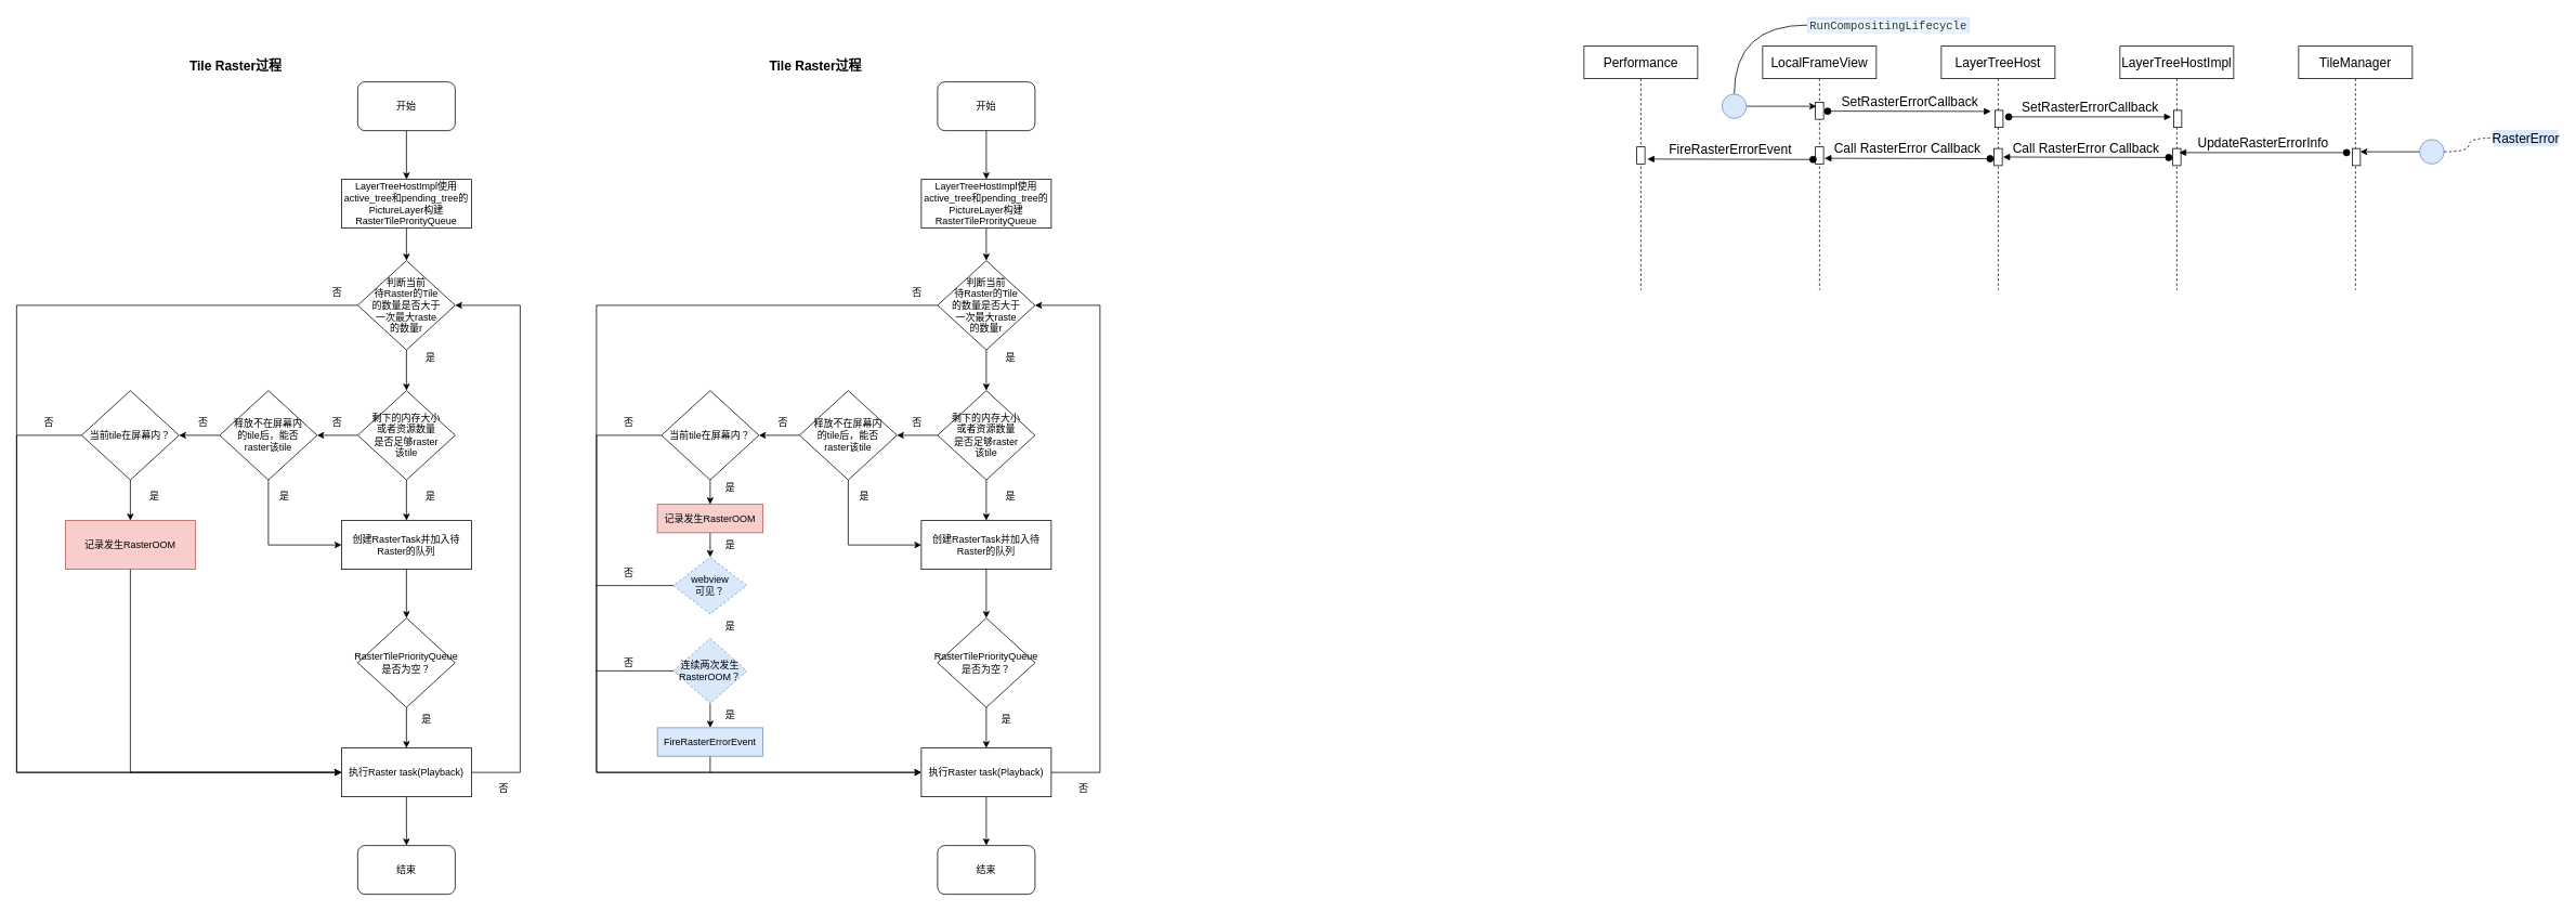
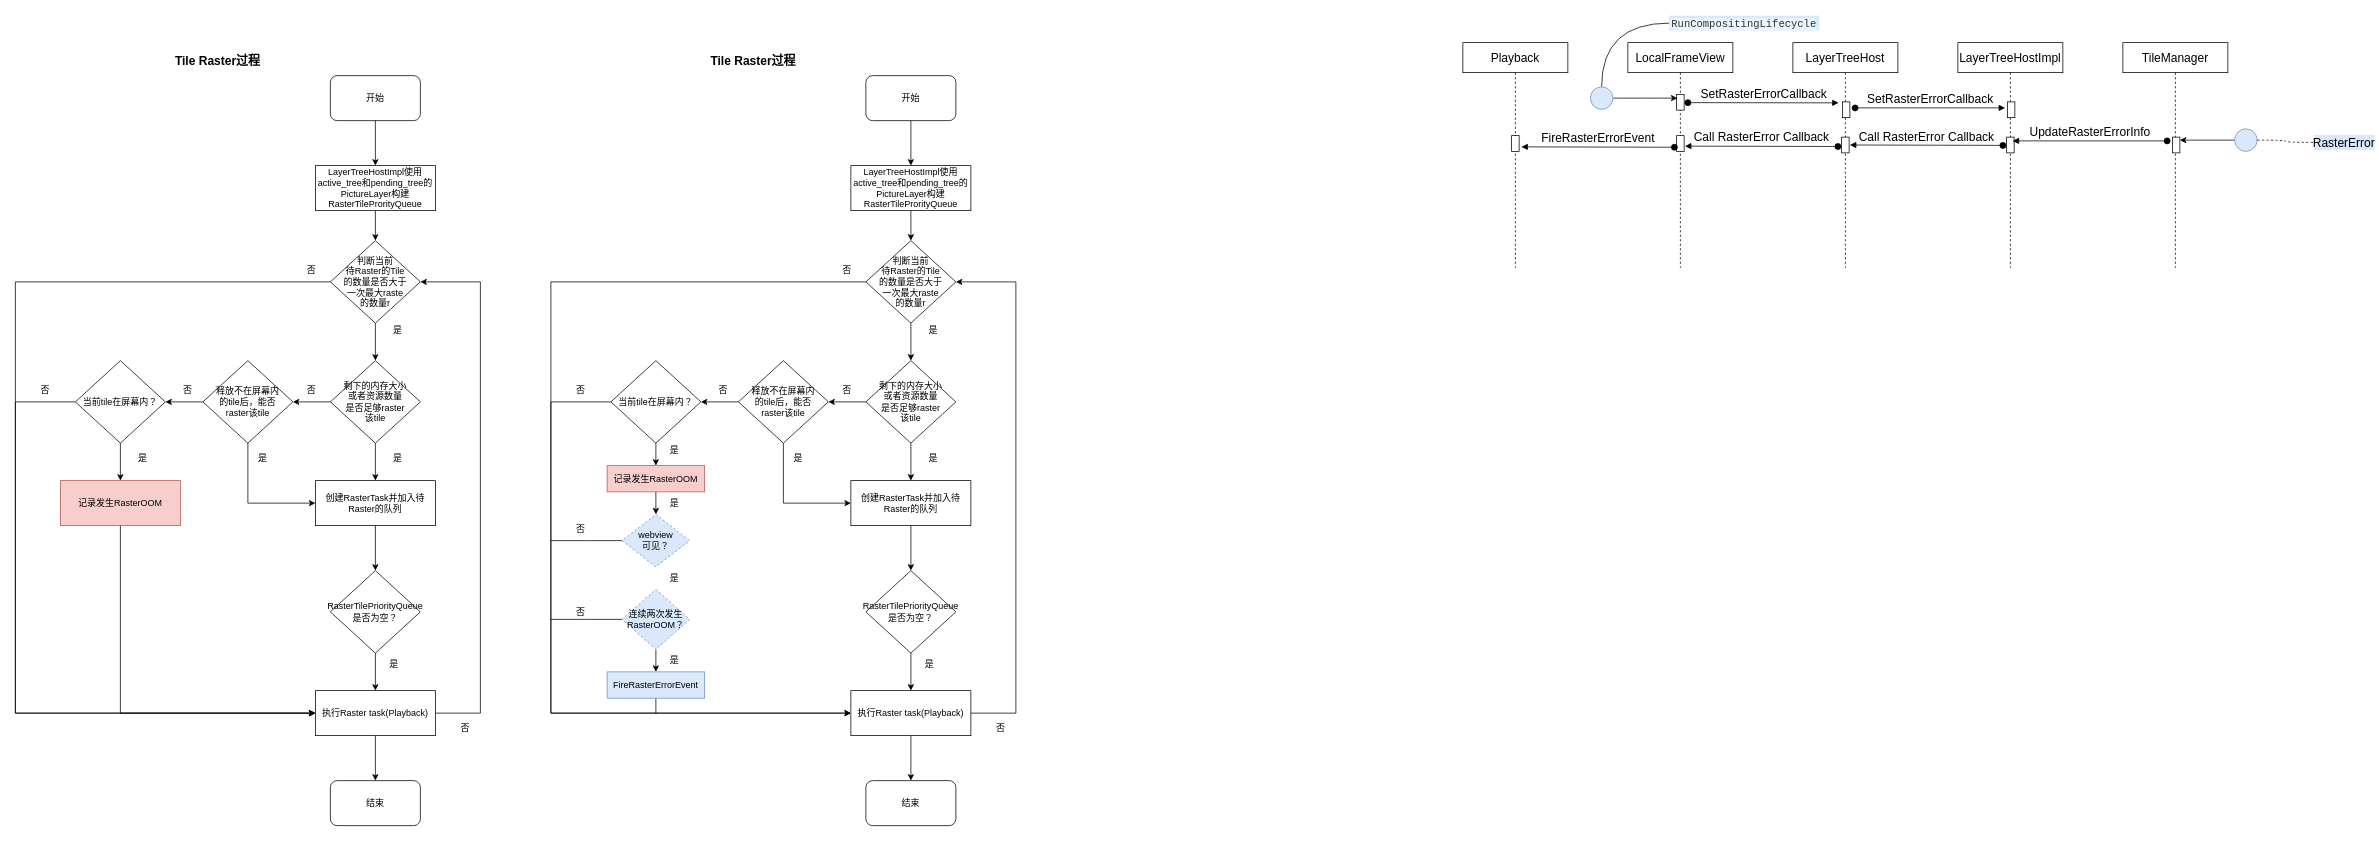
- <mxCell id="60" value="Performance" style="shape=umlLifeline;perimeter=lifelinePerimeter;whiteSpace=wrap;html=1;container=1;collapsible=0;recursiveResize=0;outlineConnect=0;rounded=0;fontSize=16;" vertex="1" parent="1"><mxGeometry x="1950" y="56" width="140" height="300" as="geometry" /></mxCell>
+ <mxCell id="60" value="Playback" style="shape=umlLifeline;perimeter=lifelinePerimeter;whiteSpace=wrap;html=1;container=1;collapsible=0;recursiveResize=0;outlineConnect=0;rounded=0;fontSize=16;" vertex="1" parent="1"><mxGeometry x="1950" y="56" width="140" height="300" as="geometry" /></mxCell>
- <mxCell id="56" value="RasterError" style="text;html=1;fillColor=#dae8fc;align=center;verticalAlign=middle;whiteSpace=wrap;rounded=0;fontSize=16;" vertex="1" parent="1"><mxGeometry x="3070" y="159" width="80" height="20" as="geometry" /></mxCell>
+ <mxCell id="56" value="RasterError" style="text;html=1;fillColor=#dae8fc;align=center;verticalAlign=middle;whiteSpace=wrap;rounded=0;fontSize=16;" vertex="1" parent="1"><mxGeometry x="3085" y="179" width="80" height="20" as="geometry" /></mxCell>
